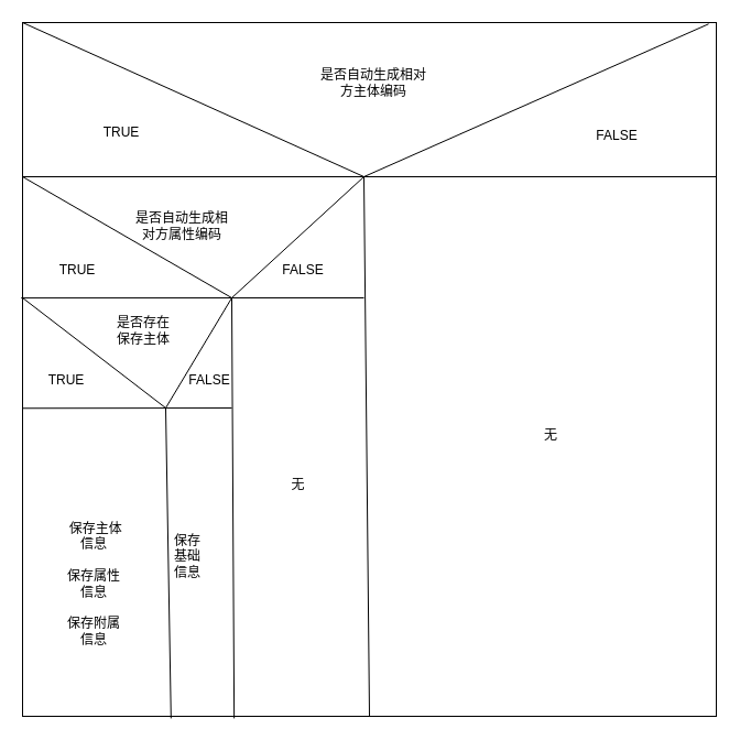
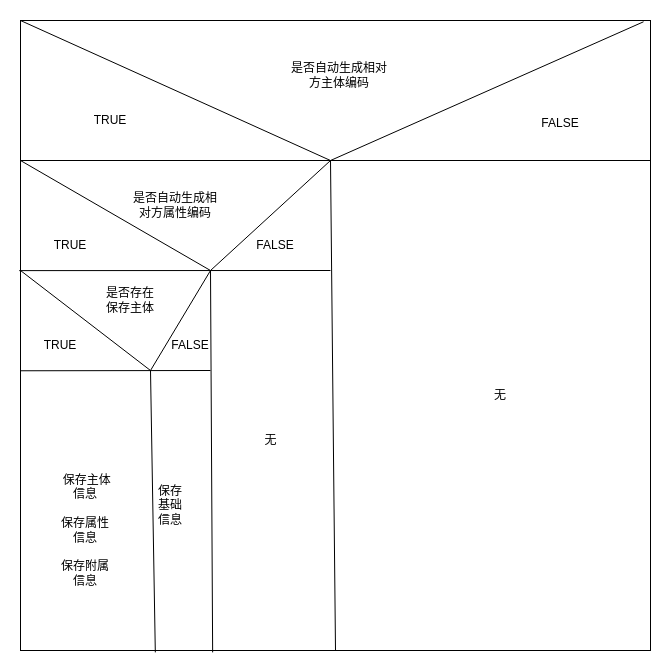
- <mxCell id="15" value="是否自动生成相对方属性编码" style="text;html=1;strokeColor=none;fillColor=none;align=center;verticalAlign=middle;whiteSpace=wrap;rounded=0;" vertex="1" parent="1"><mxGeometry x="120" y="180" width="90" height="50" as="geometry" /></mxCell>
+ <mxCell id="15" value="是否自动生成相对方属性编码" style="text;html=1;strokeColor=none;fillColor=none;align=center;verticalAlign=middle;whiteSpace=wrap;rounded=0;" vertex="1" parent="1"><mxGeometry x="130" y="180" width="90" height="50" as="geometry" /></mxCell>
